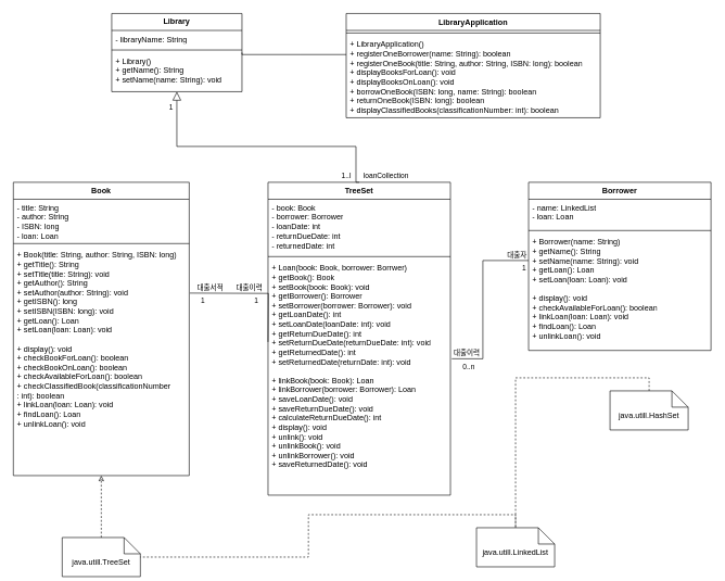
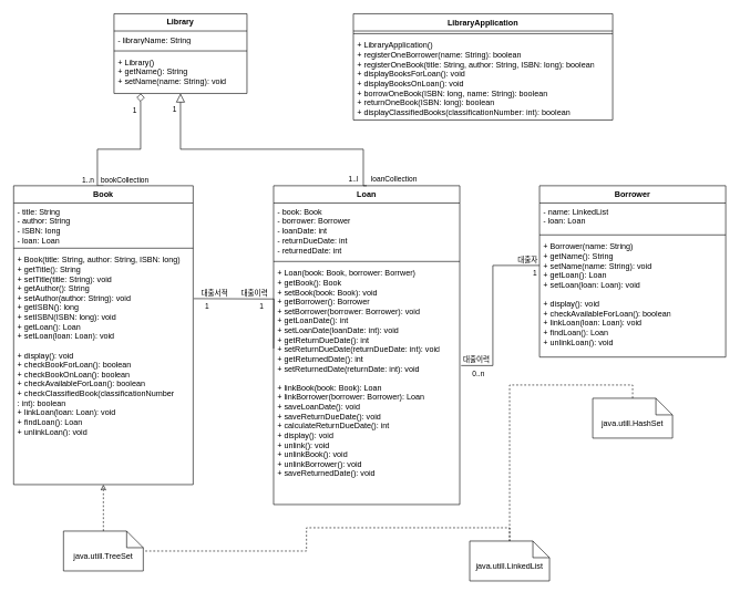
- <mxCell id="2" style="edgeStyle=orthogonalEdgeStyle;rounded=0;orthogonalLoop=1;jettySize=auto;html=1;exitX=1;exitY=0.5;exitDx=0;exitDy=0;endArrow=none;endFill=0;" edge="1" parent="1" source="41" target="3"><mxGeometry relative="1" as="geometry"><Array as="points"><mxPoint x="461" y="83" /><mxPoint x="461" y="83" /></Array></mxGeometry></mxCell>
+ <mxCell id="6" style="edgeStyle=orthogonalEdgeStyle;rounded=0;orthogonalLoop=1;jettySize=auto;html=1;exitX=0.5;exitY=0;exitDx=0;exitDy=0;endArrow=diamond;endFill=0;strokeWidth=1;endSize=10;" edge="1" parent="1" source="14" target="41"><mxGeometry relative="1" as="geometry"><mxPoint x="241" y="103" as="targetPoint" /><Array as="points"><mxPoint x="146" y="224" /><mxPoint x="211" y="224" /></Array></mxGeometry></mxCell>
+ <mxCell id="7" value="1..n" style="edgeLabel;html=1;align=center;verticalAlign=middle;resizable=0;points=[];" connectable="0" vertex="1" parent="6"><mxGeometry x="-0.849" y="2" relative="1" as="geometry"><mxPoint x="-13" y="-3" as="offset" /></mxGeometry></mxCell>
+ <mxCell id="8" value="bookCollection" style="edgeLabel;html=1;align=center;verticalAlign=middle;resizable=0;points=[];" connectable="0" vertex="1" parent="6"><mxGeometry x="-0.906" y="1" relative="1" as="geometry"><mxPoint x="41" y="-9" as="offset" /></mxGeometry></mxCell>
+ <mxCell id="9" value="1" style="edgeLabel;html=1;align=center;verticalAlign=middle;resizable=0;points=[];" connectable="0" vertex="1" parent="6"><mxGeometry x="0.853" y="-1" relative="1" as="geometry"><mxPoint x="-11" y="9" as="offset" /></mxGeometry></mxCell>
- <mxCell id="18" value="TreeSet" style="swimlane;fontStyle=1;align=center;verticalAlign=top;childLayout=stackLayout;horizontal=1;startSize=26;horizontalStack=0;resizeParent=1;resizeParentMax=0;resizeLast=0;collapsible=1;marginBottom=0;whiteSpace=wrap;html=1;" vertex="1" parent="1"><mxGeometry x="411" y="279" width="280" height="480" as="geometry"><mxRectangle x="-400" y="320" width="70" height="30" as="alternateBounds" /></mxGeometry></mxCell>
+ <mxCell id="18" value="Loan" style="swimlane;fontStyle=1;align=center;verticalAlign=top;childLayout=stackLayout;horizontal=1;startSize=26;horizontalStack=0;resizeParent=1;resizeParentMax=0;resizeLast=0;collapsible=1;marginBottom=0;whiteSpace=wrap;html=1;" vertex="1" parent="1"><mxGeometry x="411" y="279" width="280" height="480" as="geometry"><mxRectangle x="-400" y="320" width="70" height="30" as="alternateBounds" /></mxGeometry></mxCell>
- <mxCell id="40" value="java.utill.HashSet" style="shape=note2;boundedLbl=1;whiteSpace=wrap;html=1;size=25;verticalAlign=top;align=center;" vertex="1" parent="1"><mxGeometry x="936" y="599" width="120" height="60" as="geometry" /></mxCell>
+ <mxCell id="40" value="java.utill.HashSet" style="shape=note2;boundedLbl=1;whiteSpace=wrap;html=1;size=25;verticalAlign=top;align=center;" vertex="1" parent="1"><mxGeometry x="891" y="599" width="120" height="60" as="geometry" /></mxCell>
- <mxCell id="38" value="java.utill.LinkedList" style="shape=note2;boundedLbl=1;whiteSpace=wrap;html=1;size=25;verticalAlign=top;align=center;" vertex="1" parent="1"><mxGeometry x="731" y="809" width="120" height="60" as="geometry" /></mxCell>
+ <mxCell id="38" value="java.utill.LinkedList" style="shape=note2;boundedLbl=1;whiteSpace=wrap;html=1;size=25;verticalAlign=top;align=center;" vertex="1" parent="1"><mxGeometry x="706" y="814" width="120" height="60" as="geometry" /></mxCell>
- <mxCell id="36" value="java.utill.TreeSet" style="shape=note2;boundedLbl=1;whiteSpace=wrap;html=1;size=25;verticalAlign=top;align=center;" vertex="1" parent="1"><mxGeometry x="95" y="824" width="120" height="60" as="geometry" /></mxCell>
+ <mxCell id="36" value="java.utill.TreeSet" style="shape=note2;boundedLbl=1;whiteSpace=wrap;html=1;size=25;verticalAlign=top;align=center;" vertex="1" parent="1"><mxGeometry x="95" y="799" width="120" height="60" as="geometry" /></mxCell>
